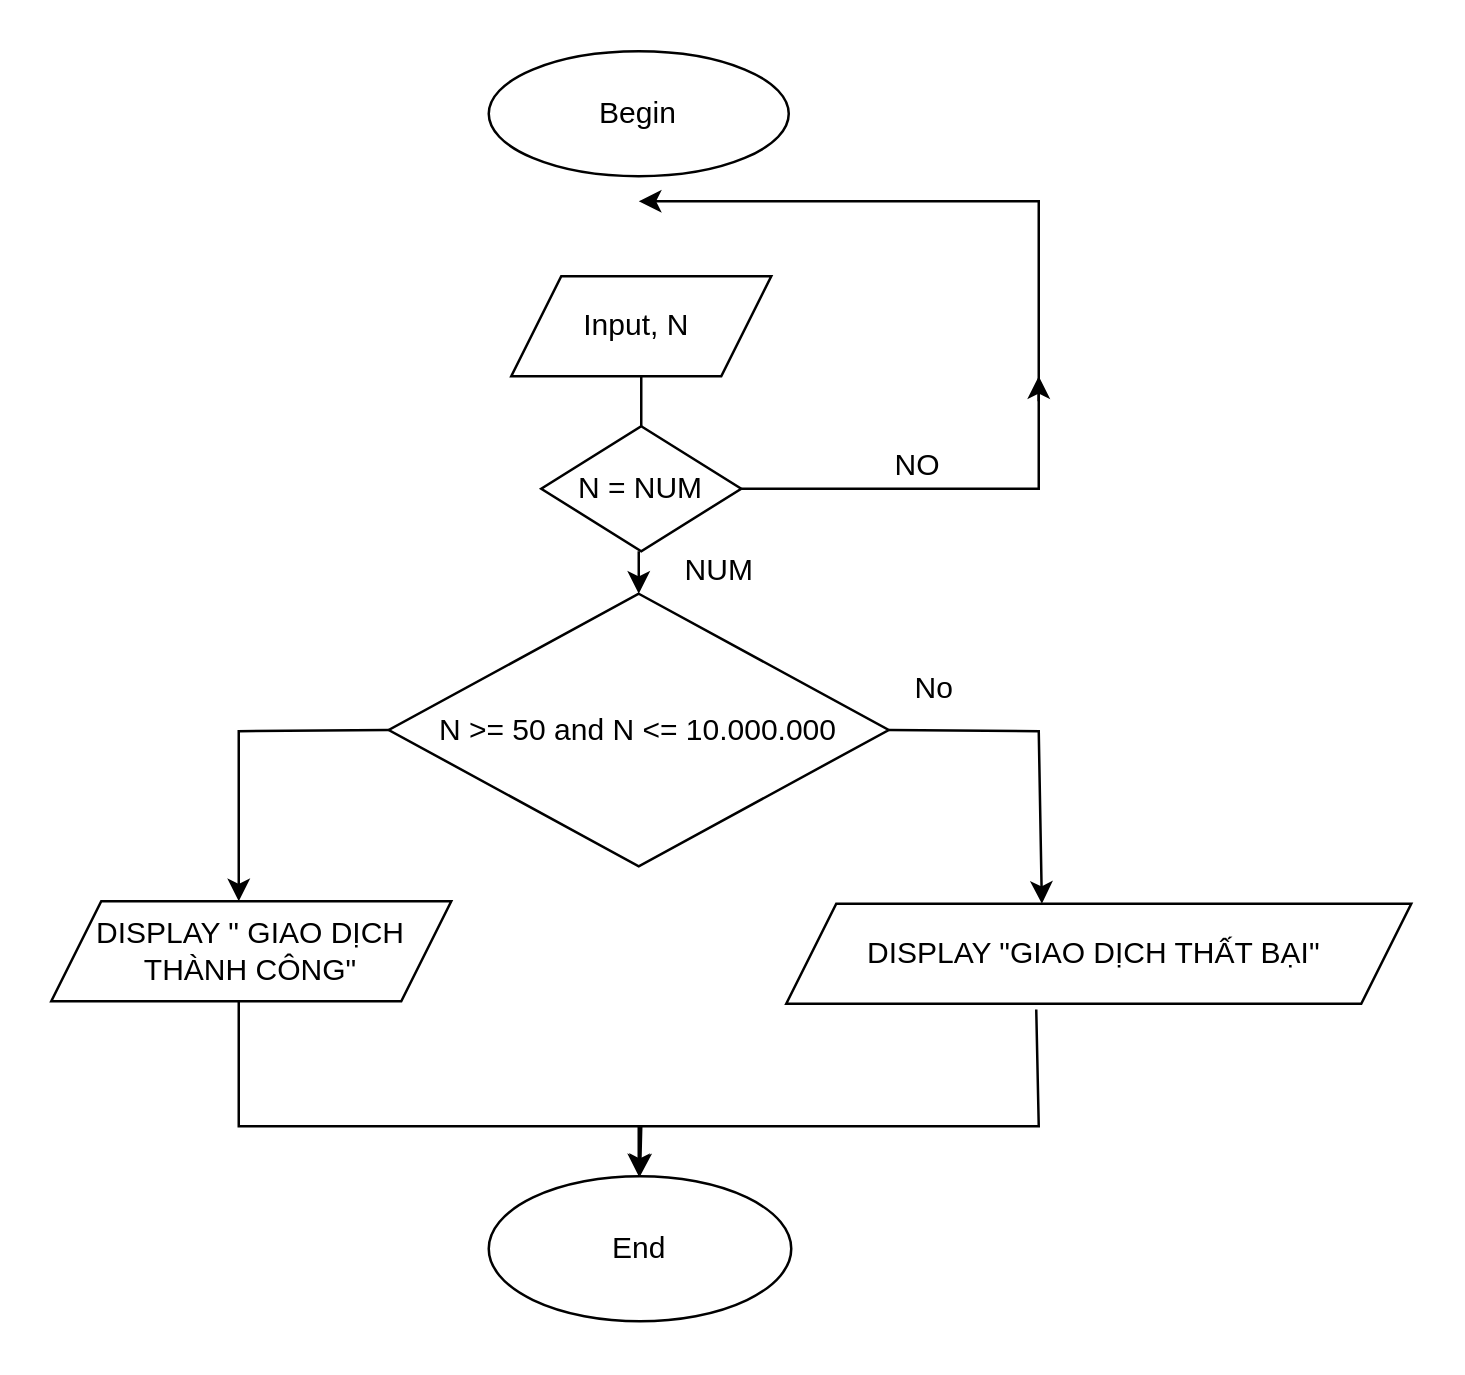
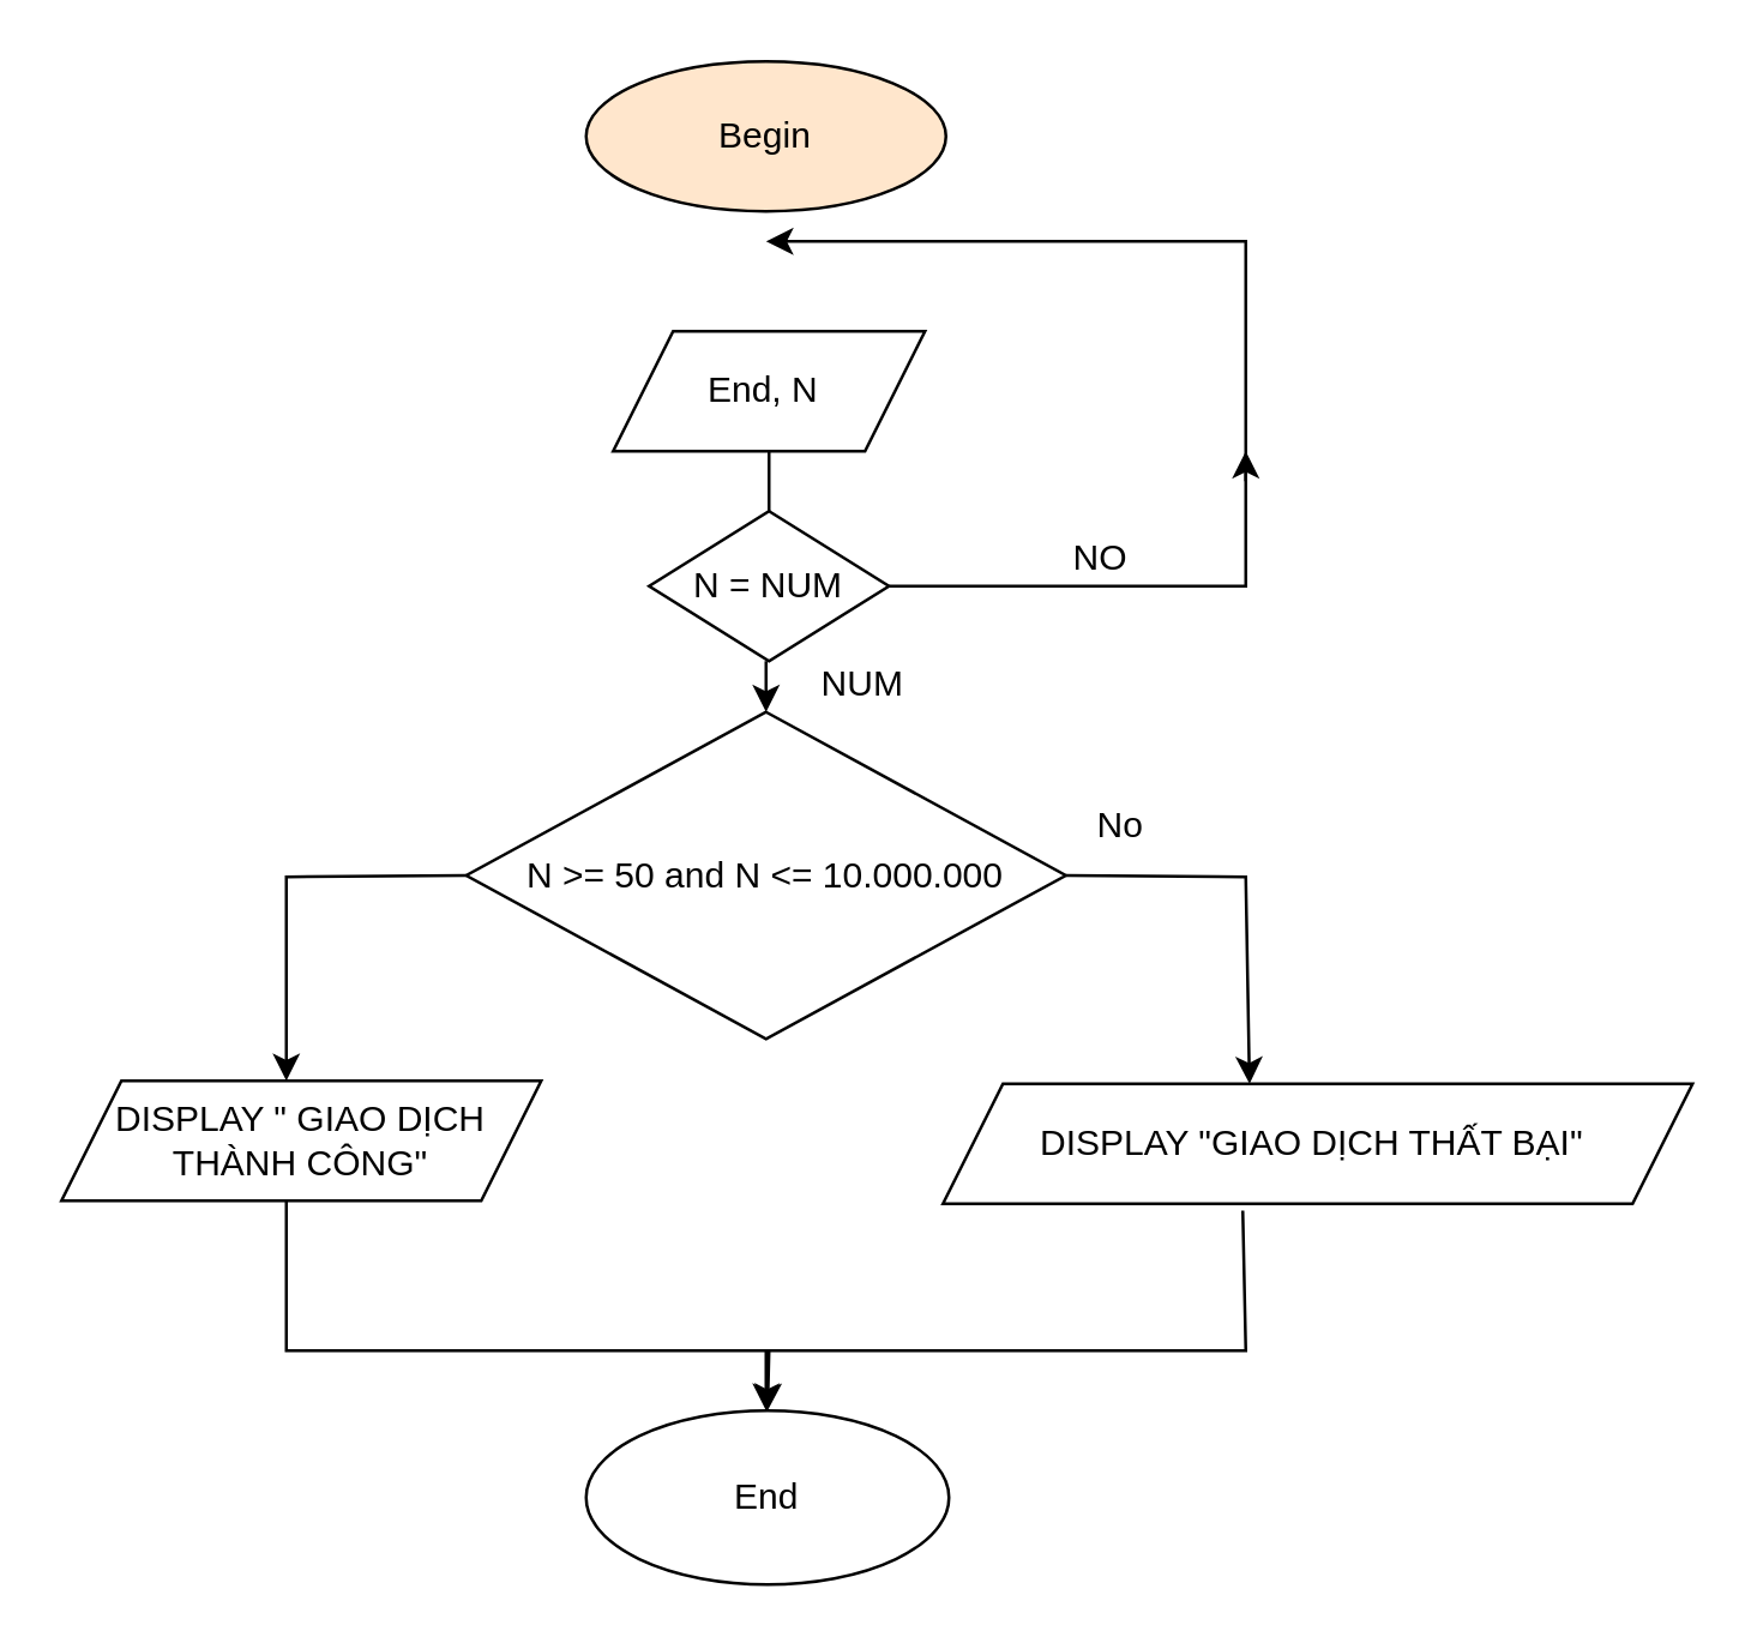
- <mxCell id="2" value="Begin" style="ellipse;whiteSpace=wrap;html=1;" vertex="1" parent="1"><mxGeometry x="195" y="20" width="120" height="50" as="geometry" /></mxCell>
+ <mxCell id="2" value="Begin" style="ellipse;whiteSpace=wrap;html=1;fillColor=#ffe6cc;" vertex="1" parent="1"><mxGeometry x="195" y="20" width="120" height="50" as="geometry" /></mxCell>
- <mxCell id="6" value="Input, N&amp;nbsp;" style="shape=parallelogram;perimeter=parallelogramPerimeter;whiteSpace=wrap;html=1;fixedSize=1;" vertex="1" parent="1"><mxGeometry x="204" y="110" width="104" height="40" as="geometry" /></mxCell>
+ <mxCell id="6" value="End, N&amp;nbsp;" style="shape=parallelogram;perimeter=parallelogramPerimeter;whiteSpace=wrap;html=1;fixedSize=1;" vertex="1" parent="1"><mxGeometry x="204" y="110" width="104" height="40" as="geometry" /></mxCell>
